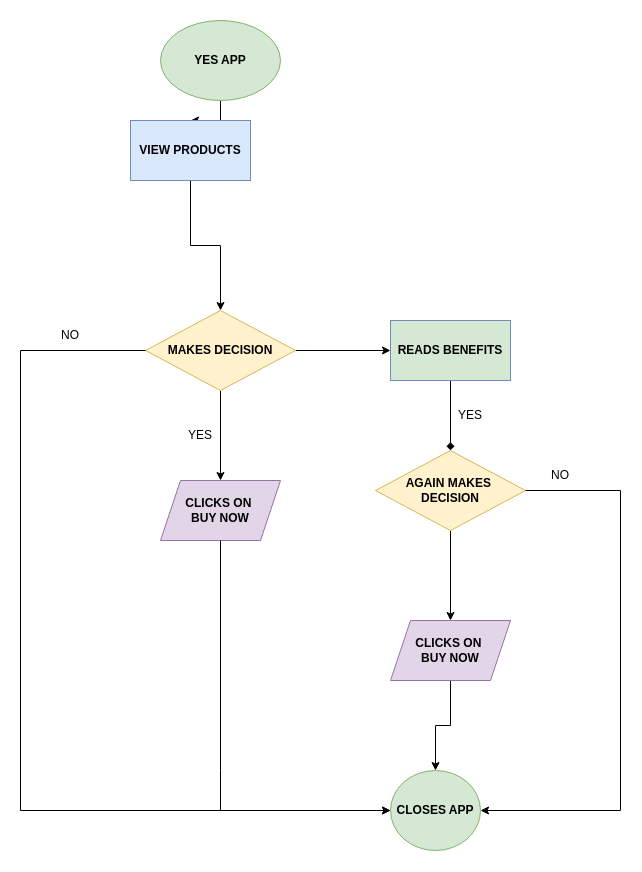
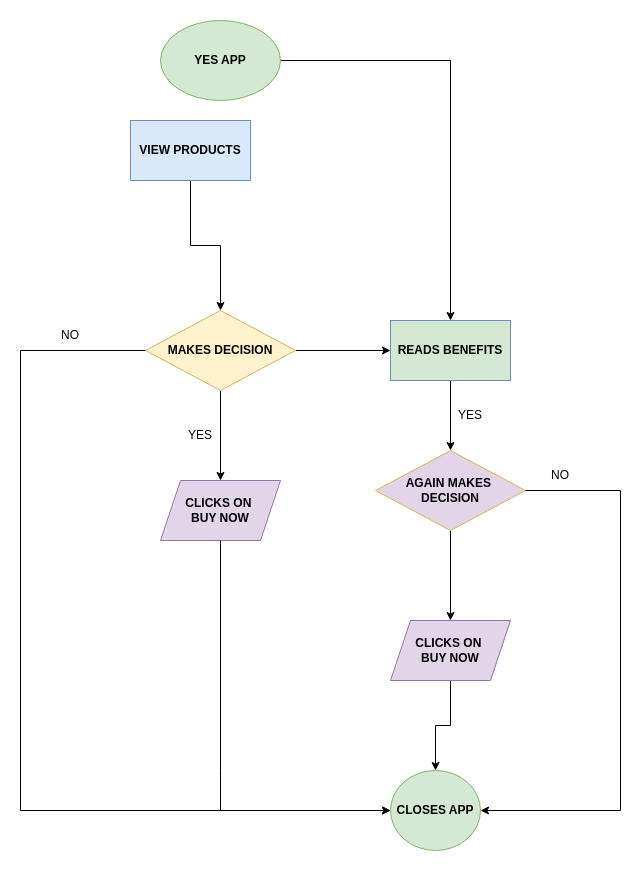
- <mxCell id="2" value="" style="edgeStyle=orthogonalEdgeStyle;rounded=0;orthogonalLoop=1;jettySize=auto;html=1;" edge="1" parent="1" source="3" target="5"><mxGeometry relative="1" as="geometry" /></mxCell>
+ <mxCell id="2" value="" style="edgeStyle=orthogonalEdgeStyle;rounded=0;orthogonalLoop=1;jettySize=auto;html=1;" edge="1" parent="1" source="3" target="11"><mxGeometry relative="1" as="geometry" /></mxCell>
- <mxCell id="10" value="" style="edgeStyle=orthogonalEdgeStyle;rounded=0;orthogonalLoop=1;jettySize=auto;html=1;endArrow=diamond;" edge="1" parent="1" source="11" target="13"><mxGeometry relative="1" as="geometry" /></mxCell>
+ <mxCell id="10" value="" style="edgeStyle=orthogonalEdgeStyle;rounded=0;orthogonalLoop=1;jettySize=auto;html=1;" edge="1" parent="1" source="11" target="13"><mxGeometry relative="1" as="geometry" /></mxCell>
- <mxCell id="13" value="AGAIN MAKES&amp;nbsp;&lt;div&gt;DECISION&lt;/div&gt;" style="rhombus;whiteSpace=wrap;html=1;fontStyle=1;fillColor=#fff2cc;strokeColor=#d6b656;" vertex="1" parent="1"><mxGeometry x="375" y="450" width="150" height="80" as="geometry" /></mxCell>
+ <mxCell id="13" value="AGAIN MAKES&amp;nbsp;&lt;div&gt;DECISION&lt;/div&gt;" style="rhombus;whiteSpace=wrap;html=1;fontStyle=1;fillColor=#e1d5e7;strokeColor=#d6b656;" vertex="1" parent="1"><mxGeometry x="375" y="450" width="150" height="80" as="geometry" /></mxCell>
